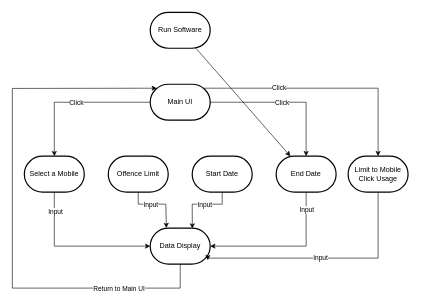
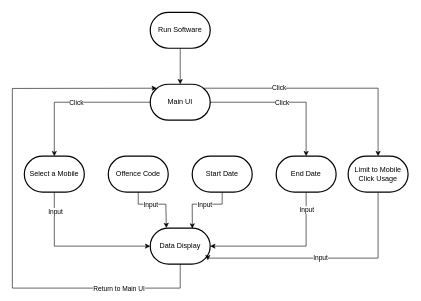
- <mxCell id="11" value="" style="endArrow=classic;html=1;rounded=0;" parent="1" source="2" target="9" edge="1"><mxGeometry width="50" height="50" relative="1" as="geometry"><mxPoint x="80" y="180" as="sourcePoint" /><mxPoint x="130" y="130" as="targetPoint" /></mxGeometry></mxCell>
+ <mxCell id="11" value="" style="endArrow=classic;html=1;rounded=0;" parent="1" source="2" target="5" edge="1"><mxGeometry width="50" height="50" relative="1" as="geometry"><mxPoint x="80" y="180" as="sourcePoint" /><mxPoint x="130" y="130" as="targetPoint" /></mxGeometry></mxCell>
- <mxCell id="7" value="Offence Limit" style="strokeWidth=2;html=1;shape=mxgraph.flowchart.terminator;whiteSpace=wrap;" parent="1" vertex="1"><mxGeometry x="180" y="260" width="100" height="60" as="geometry" /></mxCell>
+ <mxCell id="7" value="Offence Code" style="strokeWidth=2;html=1;shape=mxgraph.flowchart.terminator;whiteSpace=wrap;" parent="1" vertex="1"><mxGeometry x="180" y="260" width="100" height="60" as="geometry" /></mxCell>
